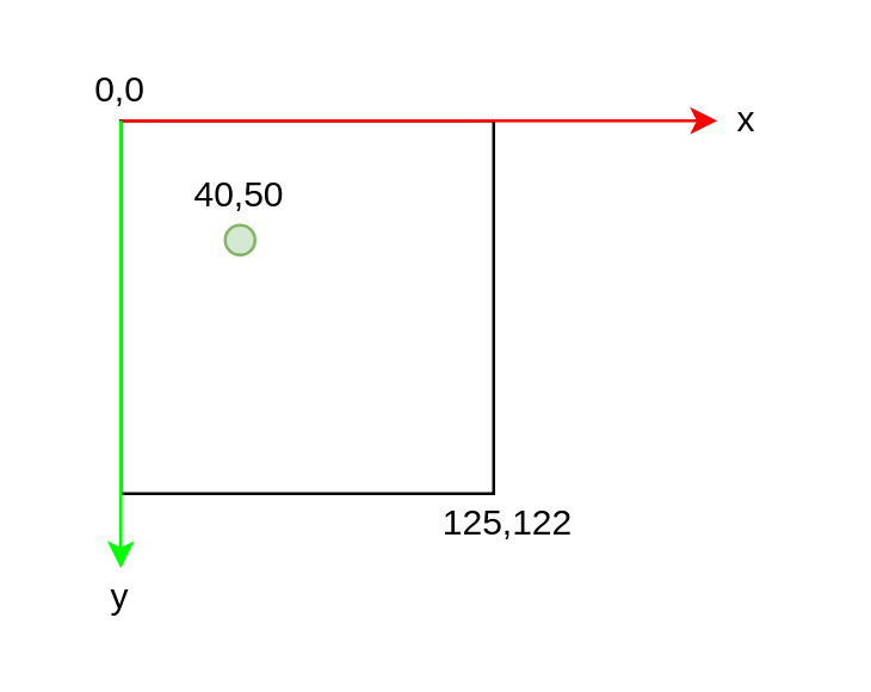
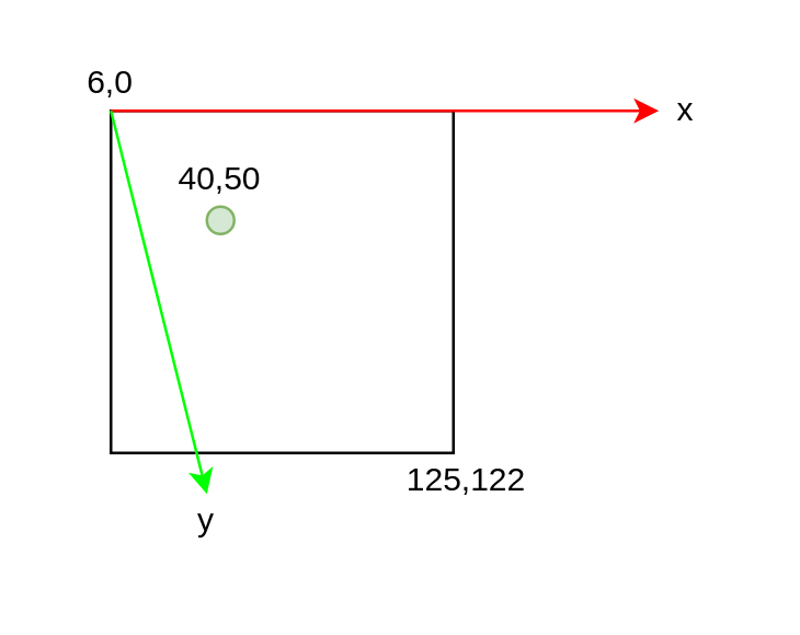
- <mxCell id="3" value="0,0" style="text;html=1;strokeColor=none;fillColor=none;align=center;verticalAlign=middle;whiteSpace=wrap;rounded=0;" vertex="1" parent="1"><mxGeometry x="20" y="20" width="40" height="20" as="geometry" /></mxCell>
+ <mxCell id="3" value="6,0" style="text;html=1;strokeColor=none;fillColor=none;align=center;verticalAlign=middle;whiteSpace=wrap;rounded=0;" vertex="1" parent="1"><mxGeometry x="20" y="20" width="40" height="20" as="geometry" /></mxCell>
- <mxCell id="8" value="y" style="text;html=1;strokeColor=none;fillColor=none;align=center;verticalAlign=middle;whiteSpace=wrap;rounded=0;" vertex="1" parent="1"><mxGeometry x="20" y="190" width="40" height="20" as="geometry" /></mxCell>
+ <mxCell id="8" value="y" style="text;html=1;strokeColor=none;fillColor=none;align=center;verticalAlign=middle;whiteSpace=wrap;rounded=0;" vertex="1" parent="1"><mxGeometry x="55" y="180" width="40" height="20" as="geometry" /></mxCell>
